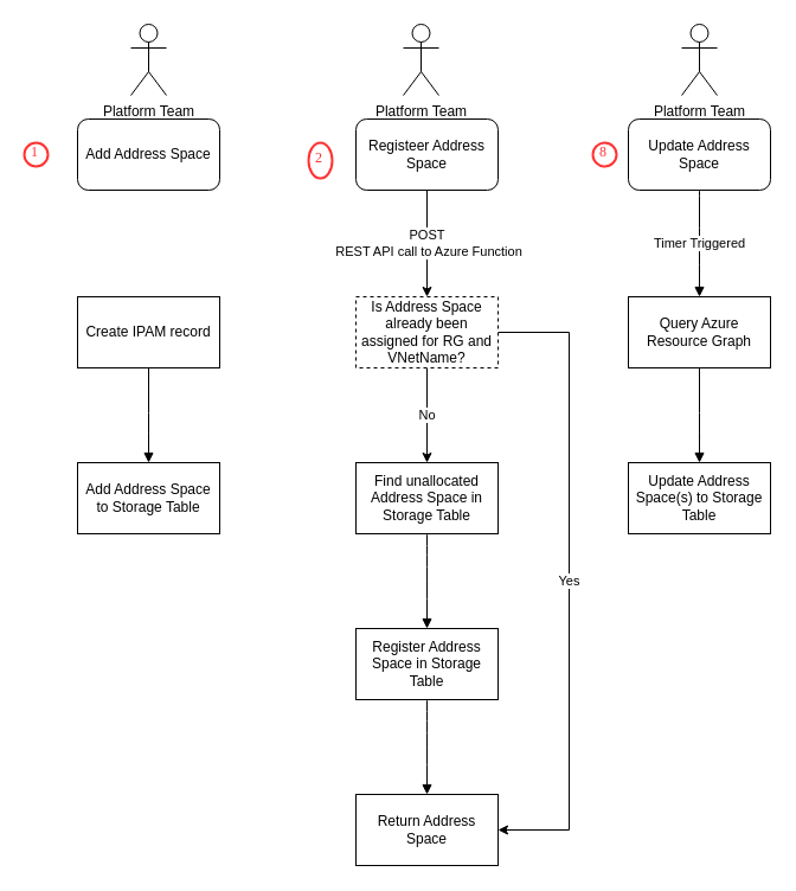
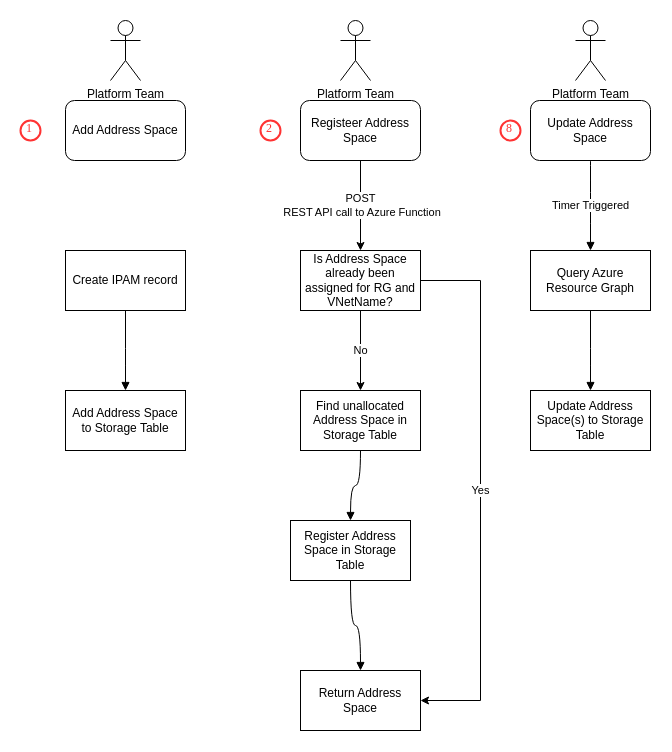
- <mxCell id="25" value="&lt;font color=&quot;#ff3333&quot;&gt;2&lt;/font&gt;" style="ellipse;whiteSpace=wrap;html=1;aspect=fixed;strokeWidth=2;fontFamily=Tahoma;spacingBottom=4;spacingRight=2;align=center;strokeColor=#FF3333;" vertex="1" parent="1"><mxGeometry x="260" y="120" width="20" height="30" as="geometry" /></mxCell>
+ <mxCell id="25" value="&lt;font color=&quot;#ff3333&quot;&gt;2&lt;/font&gt;" style="ellipse;whiteSpace=wrap;html=1;aspect=fixed;strokeWidth=2;fontFamily=Tahoma;spacingBottom=4;spacingRight=2;align=center;strokeColor=#FF3333;" vertex="1" parent="1"><mxGeometry x="260" y="120" width="20" height="20" as="geometry" /></mxCell>
- <mxCell id="23" value="Is Address Space already been assigned for RG and VNetName?" style="rounded=0;whiteSpace=wrap;html=1;dashed=1;" parent="1" vertex="1"><mxGeometry x="300" y="250" width="120" height="60" as="geometry" /></mxCell>
+ <mxCell id="23" value="Is Address Space already been assigned for RG and VNetName?" style="rounded=0;whiteSpace=wrap;html=1;" parent="1" vertex="1"><mxGeometry x="300" y="250" width="120" height="60" as="geometry" /></mxCell>
- <mxCell id="20" value="Register Address Space in Storage Table" style="rounded=0;whiteSpace=wrap;html=1;" parent="1" vertex="1"><mxGeometry x="300" y="530" width="120" height="60" as="geometry" /></mxCell>
+ <mxCell id="20" value="Register Address Space in Storage Table" style="rounded=0;whiteSpace=wrap;html=1;" parent="1" vertex="1"><mxGeometry x="290" y="520" width="120" height="60" as="geometry" /></mxCell>
